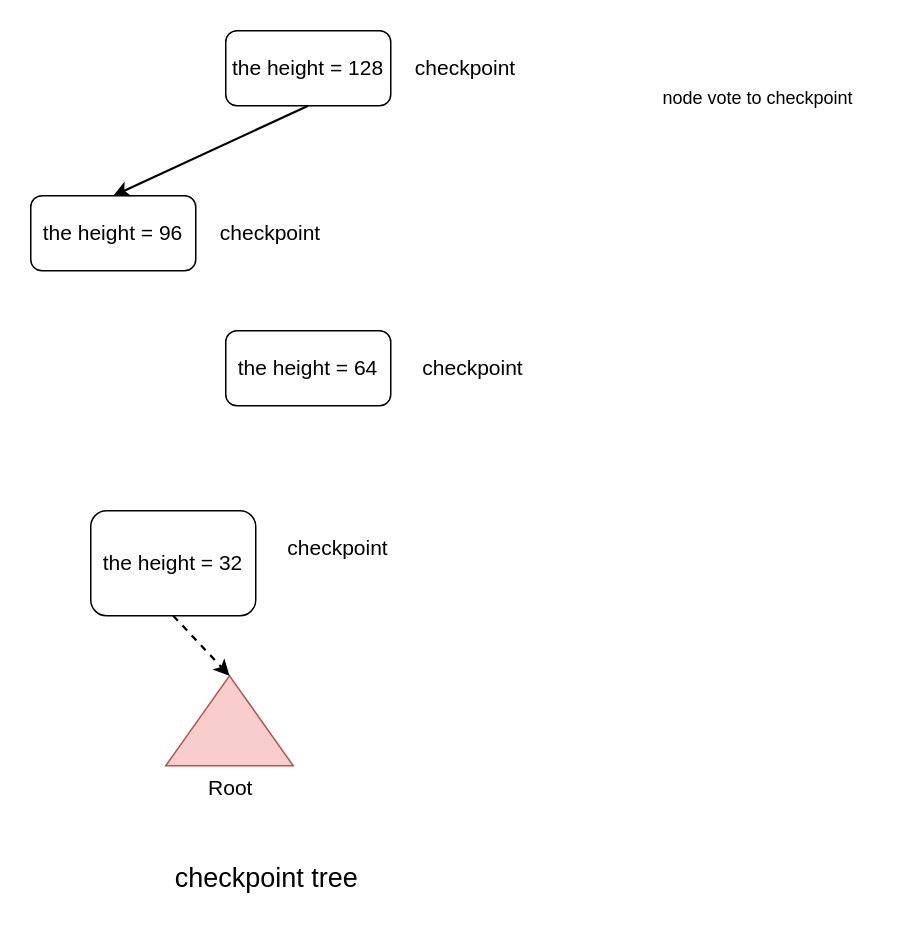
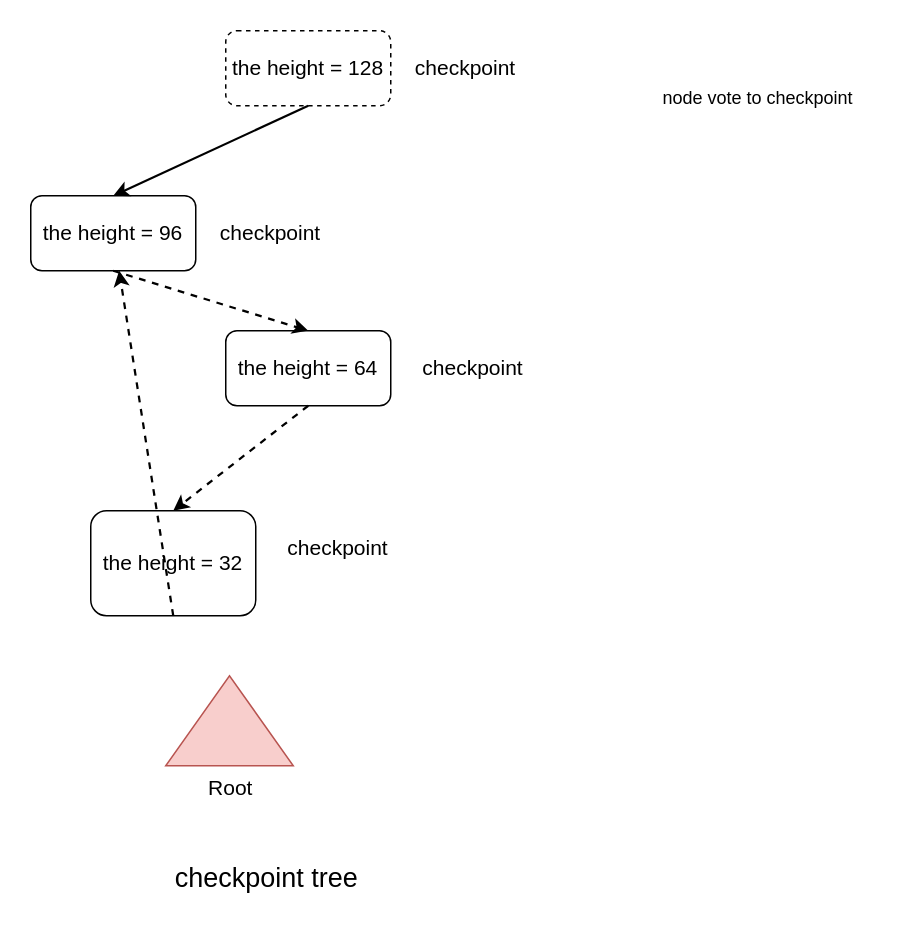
- <mxCell id="5" value="&lt;font style=&quot;user-select: auto; font-size: 14px;&quot;&gt;the height = 128&lt;/font&gt;" style="rounded=1;whiteSpace=wrap;html=1;" parent="1" vertex="1"><mxGeometry x="150" y="20" width="110" height="50" as="geometry" /></mxCell>
+ <mxCell id="5" value="&lt;font style=&quot;user-select: auto; font-size: 14px;&quot;&gt;the height = 128&lt;/font&gt;" style="rounded=1;whiteSpace=wrap;html=1;dashed=1;" parent="1" vertex="1"><mxGeometry x="150" y="20" width="110" height="50" as="geometry" /></mxCell>
+ <mxCell id="9" value="" style="endArrow=classic;html=1;rounded=0;fontSize=14;strokeWidth=1.5;entryX=0.5;entryY=0;entryDx=0;entryDy=0;dashed=1;exitX=0.5;exitY=1;exitDx=0;exitDy=0;" parent="1" source="4" target="3" edge="1"><mxGeometry width="50" height="50" relative="1" as="geometry"><mxPoint x="215" y="280" as="sourcePoint" /><mxPoint x="125" y="340" as="targetPoint" /></mxGeometry></mxCell>
+ <mxCell id="8" value="" style="endArrow=classic;html=1;rounded=0;fontSize=14;strokeWidth=1.5;entryX=0.5;entryY=0;entryDx=0;entryDy=0;dashed=1;exitX=0.5;exitY=1;exitDx=0;exitDy=0;" parent="1" source="3" target="2" edge="1"><mxGeometry width="50" height="50" relative="1" as="geometry"><mxPoint x="125" y="390" as="sourcePoint" /><mxPoint x="162.5" y="460" as="targetPoint" /></mxGeometry></mxCell>
- <mxCell id="7" value="" style="endArrow=classic;html=1;rounded=0;fontSize=14;strokeWidth=1.5;entryX=0;entryY=0;entryDx=42.5;entryDy=0;dashed=1;entryPerimeter=0;exitX=0.5;exitY=1;exitDx=0;exitDy=0;" parent="1" source="2" target="6" edge="1"><mxGeometry width="50" height="50" relative="1" as="geometry"><mxPoint x="200" y="410" as="sourcePoint" /><mxPoint x="310" y="250" as="targetPoint" /></mxGeometry></mxCell>
+ <mxCell id="7" value="" style="endArrow=classic;html=1;rounded=0;fontSize=14;strokeWidth=1.5;dashed=1;exitX=0.5;exitY=1;exitDx=0;exitDy=0;" parent="1" source="2" target="4" edge="1"><mxGeometry width="50" height="50" relative="1" as="geometry"><mxPoint x="200" y="410" as="sourcePoint" /><mxPoint x="310" y="250" as="targetPoint" /></mxGeometry></mxCell>
